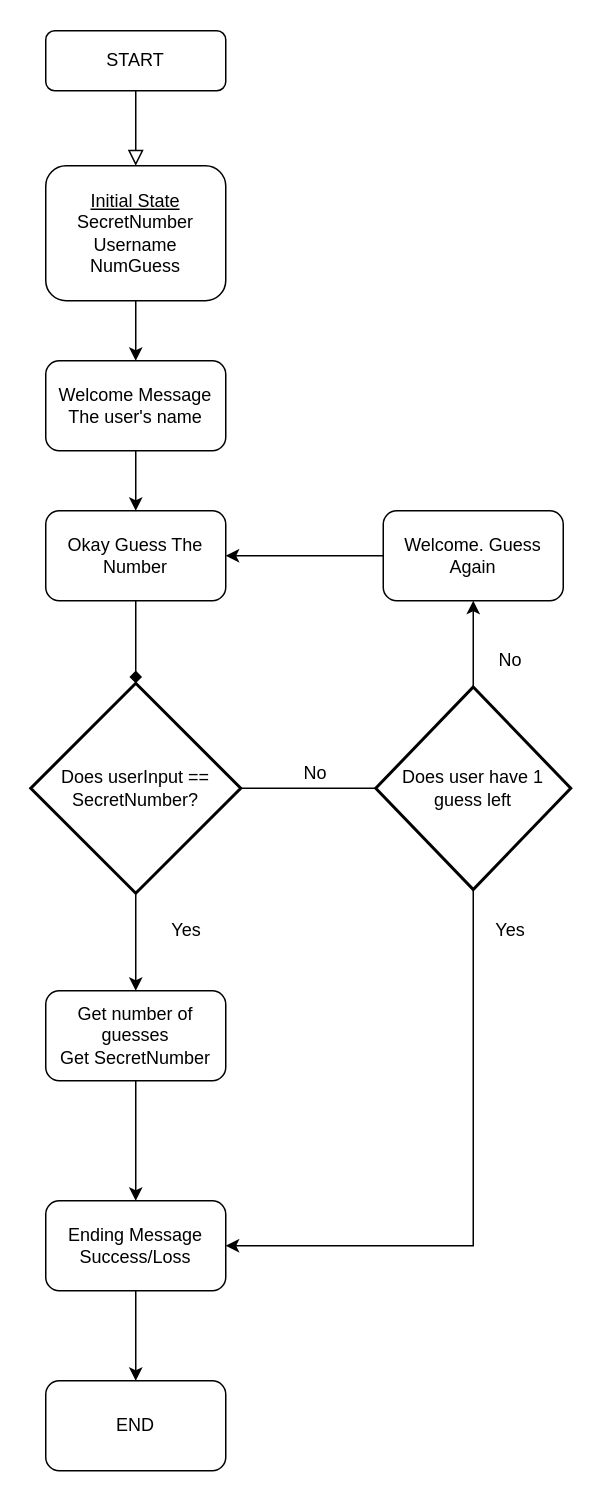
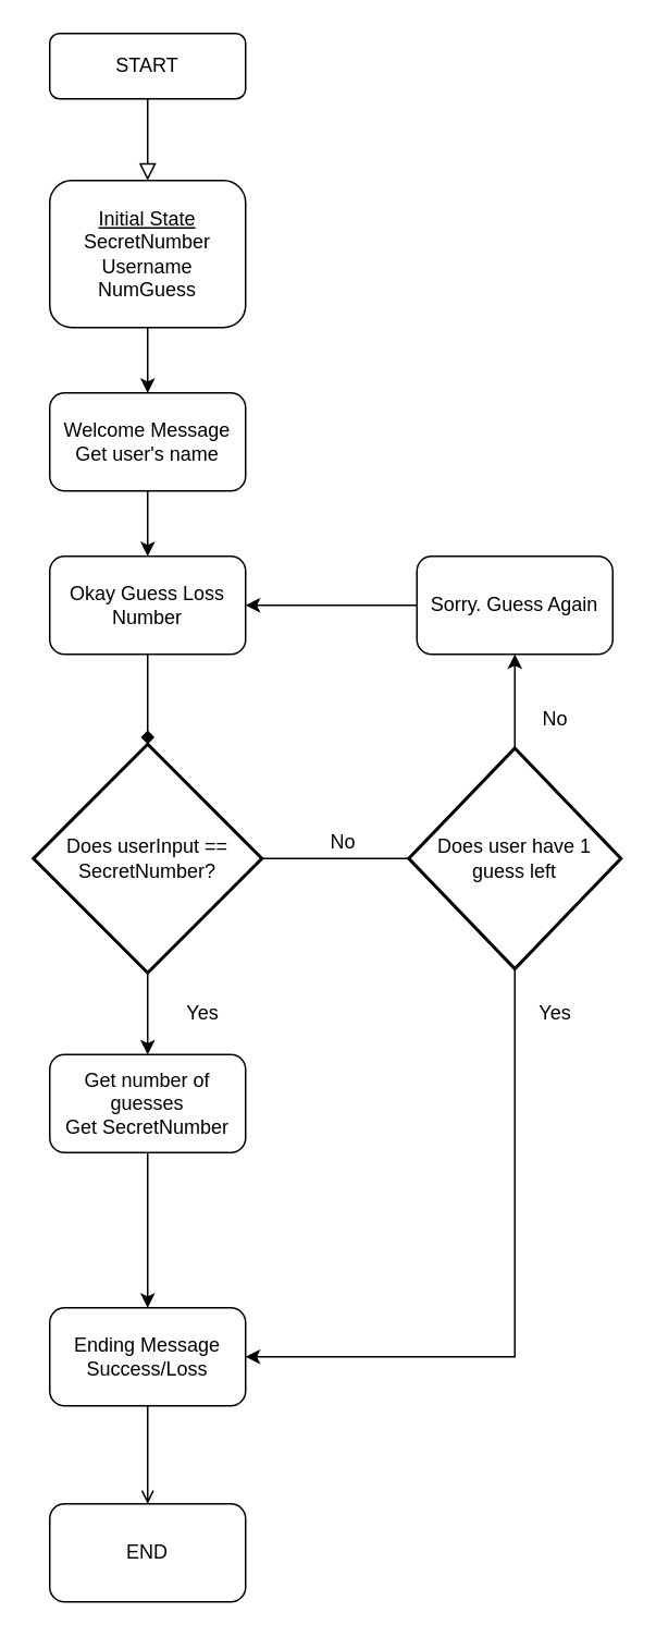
- <mxCell id="7" value="Welcome Message&lt;br&gt;The user's name" style="rounded=1;whiteSpace=wrap;html=1;fontSize=12;glass=0;strokeWidth=1;shadow=0;" parent="1" vertex="1"><mxGeometry x="30" y="240" width="120" height="60" as="geometry" /></mxCell>
+ <mxCell id="7" value="Welcome Message&lt;br&gt;Get user's name" style="rounded=1;whiteSpace=wrap;html=1;fontSize=12;glass=0;strokeWidth=1;shadow=0;" parent="1" vertex="1"><mxGeometry x="30" y="240" width="120" height="60" as="geometry" /></mxCell>
- <mxCell id="9" value="Okay Guess The Number" style="rounded=1;whiteSpace=wrap;html=1;" vertex="1" parent="1"><mxGeometry x="30" y="340" width="120" height="60" as="geometry" /></mxCell>
+ <mxCell id="9" value="Okay Guess Loss Number" style="rounded=1;whiteSpace=wrap;html=1;" vertex="1" parent="1"><mxGeometry x="30" y="340" width="120" height="60" as="geometry" /></mxCell>
- <mxCell id="14" value="Welcome. Guess Again" style="rounded=1;whiteSpace=wrap;html=1;" vertex="1" parent="1"><mxGeometry x="255" y="340" width="120" height="60" as="geometry" /></mxCell>
+ <mxCell id="14" value="Sorry. Guess Again" style="rounded=1;whiteSpace=wrap;html=1;" vertex="1" parent="1"><mxGeometry x="255" y="340" width="120" height="60" as="geometry" /></mxCell>
- <mxCell id="19" value="Get number of guesses&lt;br&gt;Get SecretNumber" style="rounded=1;whiteSpace=wrap;html=1;" vertex="1" parent="1"><mxGeometry x="30" y="660" width="120" height="60" as="geometry" /></mxCell>
+ <mxCell id="19" value="Get number of guesses&lt;br&gt;Get SecretNumber" style="rounded=1;whiteSpace=wrap;html=1;" vertex="1" parent="1"><mxGeometry x="30" y="645" width="120" height="60" as="geometry" /></mxCell>
- <mxCell id="20" style="edgeStyle=orthogonalEdgeStyle;rounded=0;orthogonalLoop=1;jettySize=auto;html=1;exitX=0.5;exitY=1;exitDx=0;exitDy=0;entryX=0.5;entryY=0;entryDx=0;entryDy=0;" edge="1" parent="1" source="21" target="22"><mxGeometry relative="1" as="geometry" /></mxCell>
+ <mxCell id="20" style="edgeStyle=orthogonalEdgeStyle;rounded=0;orthogonalLoop=1;jettySize=auto;html=1;exitX=0.5;exitY=1;exitDx=0;exitDy=0;entryX=0.5;entryY=0;entryDx=0;entryDy=0;endArrow=open;" edge="1" parent="1" source="21" target="22"><mxGeometry relative="1" as="geometry" /></mxCell>
